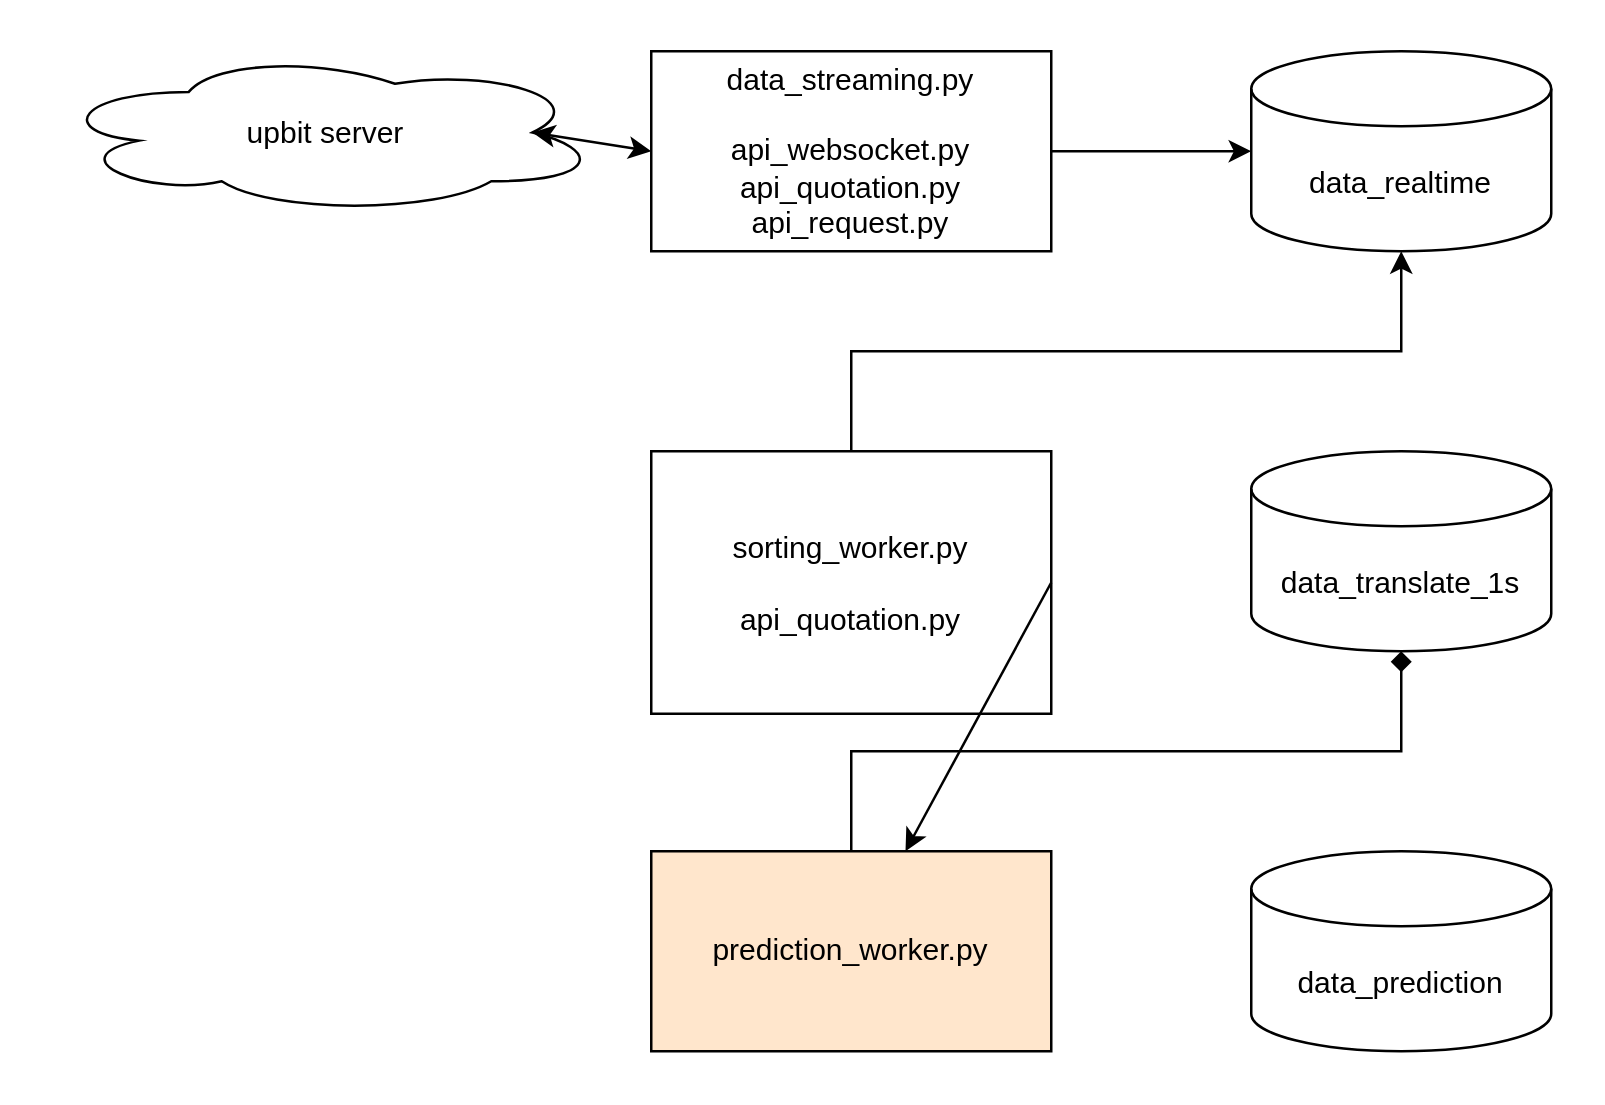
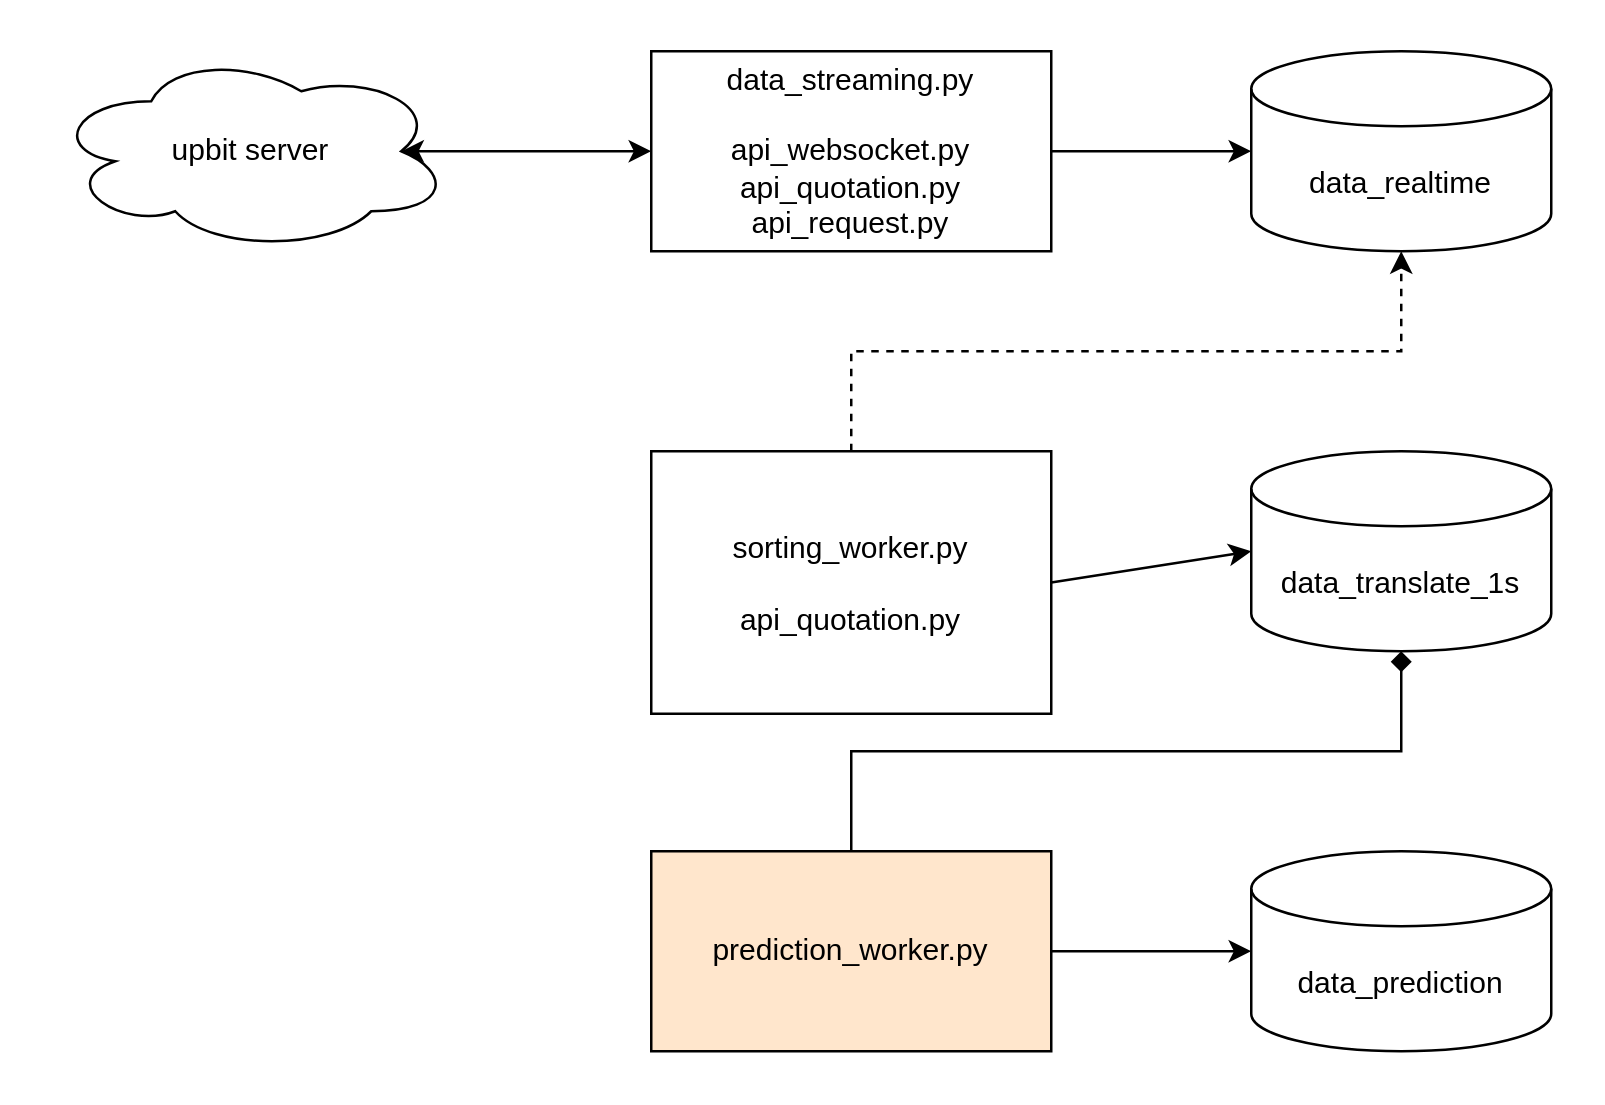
- <mxCell id="2" value="upbit server" style="ellipse;shape=cloud;whiteSpace=wrap;html=1;" vertex="1" parent="1"><mxGeometry x="20" y="20" width="220" height="65" as="geometry" /></mxCell>
+ <mxCell id="2" value="upbit server" style="ellipse;shape=cloud;whiteSpace=wrap;html=1;" vertex="1" parent="1"><mxGeometry x="20" y="20" width="160" height="80" as="geometry" /></mxCell>
- <mxCell id="8" value="" style="endArrow=classic;html=1;rounded=0;entryX=0.5;entryY=1;entryDx=0;entryDy=0;entryPerimeter=0;exitX=0.5;exitY=0;exitDx=0;exitDy=0;" edge="1" parent="1" source="7" target="4"><mxGeometry width="50" height="50" relative="1" as="geometry"><mxPoint x="330" y="220" as="sourcePoint" /><mxPoint x="380" y="170" as="targetPoint" /><Array as="points"><mxPoint x="340" y="140" /><mxPoint x="560" y="140" /></Array></mxGeometry></mxCell>
+ <mxCell id="8" value="" style="endArrow=classic;html=1;rounded=0;entryX=0.5;entryY=1;entryDx=0;entryDy=0;entryPerimeter=0;exitX=0.5;exitY=0;exitDx=0;exitDy=0;dashed=1;" edge="1" parent="1" source="7" target="4"><mxGeometry width="50" height="50" relative="1" as="geometry"><mxPoint x="330" y="220" as="sourcePoint" /><mxPoint x="380" y="170" as="targetPoint" /><Array as="points"><mxPoint x="340" y="140" /><mxPoint x="560" y="140" /></Array></mxGeometry></mxCell>
- <mxCell id="10" value="" style="endArrow=classic;html=1;rounded=0;exitX=1;exitY=0.5;exitDx=0;exitDy=0;" edge="1" parent="1" source="7" target="11"><mxGeometry width="50" height="50" relative="1" as="geometry"><mxPoint x="420" y="120" as="sourcePoint" /><mxPoint x="500" y="120" as="targetPoint" /></mxGeometry></mxCell>
+ <mxCell id="10" value="" style="endArrow=classic;html=1;rounded=0;exitX=1;exitY=0.5;exitDx=0;exitDy=0;entryX=0;entryY=0.5;entryDx=0;entryDy=0;entryPerimeter=0;" edge="1" parent="1" source="7" target="9"><mxGeometry width="50" height="50" relative="1" as="geometry"><mxPoint x="420" y="120" as="sourcePoint" /><mxPoint x="500" y="120" as="targetPoint" /></mxGeometry></mxCell>
+ <mxCell id="14" value="" style="endArrow=classic;html=1;rounded=0;exitX=1;exitY=0.5;exitDx=0;exitDy=0;entryX=0;entryY=0.5;entryDx=0;entryDy=0;entryPerimeter=0;" edge="1" parent="1" source="11" target="13"><mxGeometry width="50" height="50" relative="1" as="geometry"><mxPoint x="420" y="280" as="sourcePoint" /><mxPoint x="500" y="280" as="targetPoint" /></mxGeometry></mxCell>
